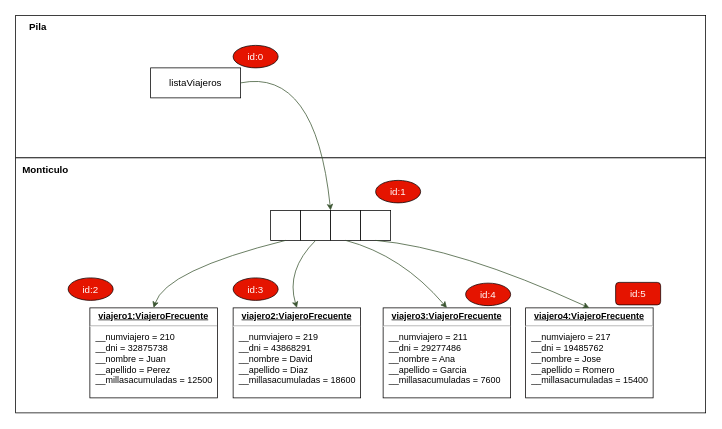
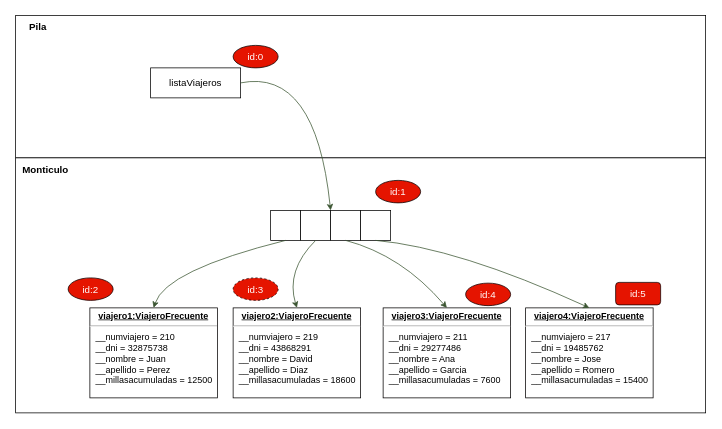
- <mxCell id="15" value="id:3" style="ellipse;whiteSpace=wrap;html=1;fontSize=13;fillColor=#e51400;fontColor=#ffffff;strokeColor=#0F0000;" vertex="1" parent="1"><mxGeometry x="310" y="370" width="60" height="30" as="geometry" /></mxCell>
+ <mxCell id="15" value="id:3" style="ellipse;whiteSpace=wrap;html=1;fontSize=13;fillColor=#e51400;fontColor=#ffffff;strokeColor=#0F0000;dashed=1;" vertex="1" parent="1"><mxGeometry x="310" y="370" width="60" height="30" as="geometry" /></mxCell>
